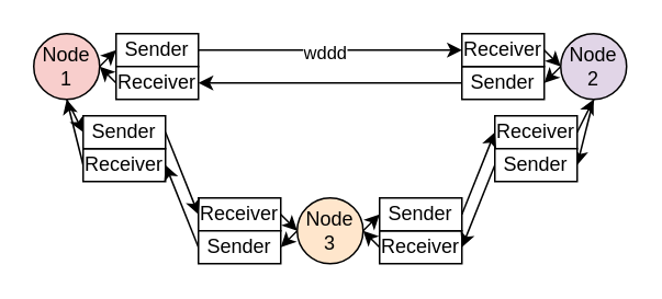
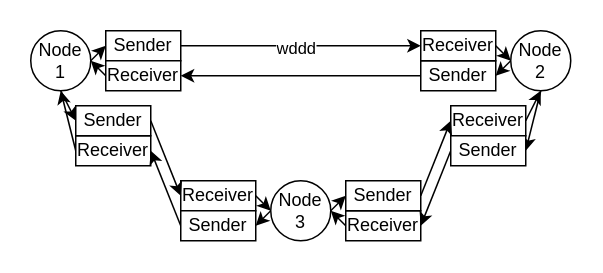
- <mxCell id="7" value="Node 1" style="ellipse;whiteSpace=wrap;html=1;aspect=fixed;fillColor=#f8cecc;" vertex="1" parent="1"><mxGeometry x="20" y="20" width="40" height="40" as="geometry" /></mxCell>
+ <mxCell id="7" value="Node 1" style="ellipse;whiteSpace=wrap;html=1;aspect=fixed;" vertex="1" parent="1"><mxGeometry x="20" y="20" width="40" height="40" as="geometry" /></mxCell>
- <mxCell id="10" value="Node 2" style="ellipse;whiteSpace=wrap;html=1;aspect=fixed;fillColor=#e1d5e7;" vertex="1" parent="1"><mxGeometry x="340" y="20" width="40" height="40" as="geometry" /></mxCell>
+ <mxCell id="10" value="Node 2" style="ellipse;whiteSpace=wrap;html=1;aspect=fixed;" vertex="1" parent="1"><mxGeometry x="340" y="20" width="40" height="40" as="geometry" /></mxCell>
- <mxCell id="4" value="Node 3" style="ellipse;whiteSpace=wrap;html=1;aspect=fixed;fillColor=#ffe6cc;" vertex="1" parent="1"><mxGeometry x="180" y="120" width="40" height="40" as="geometry" /></mxCell>
+ <mxCell id="4" value="Node 3" style="ellipse;whiteSpace=wrap;html=1;aspect=fixed;" vertex="1" parent="1"><mxGeometry x="180" y="120" width="40" height="40" as="geometry" /></mxCell>
